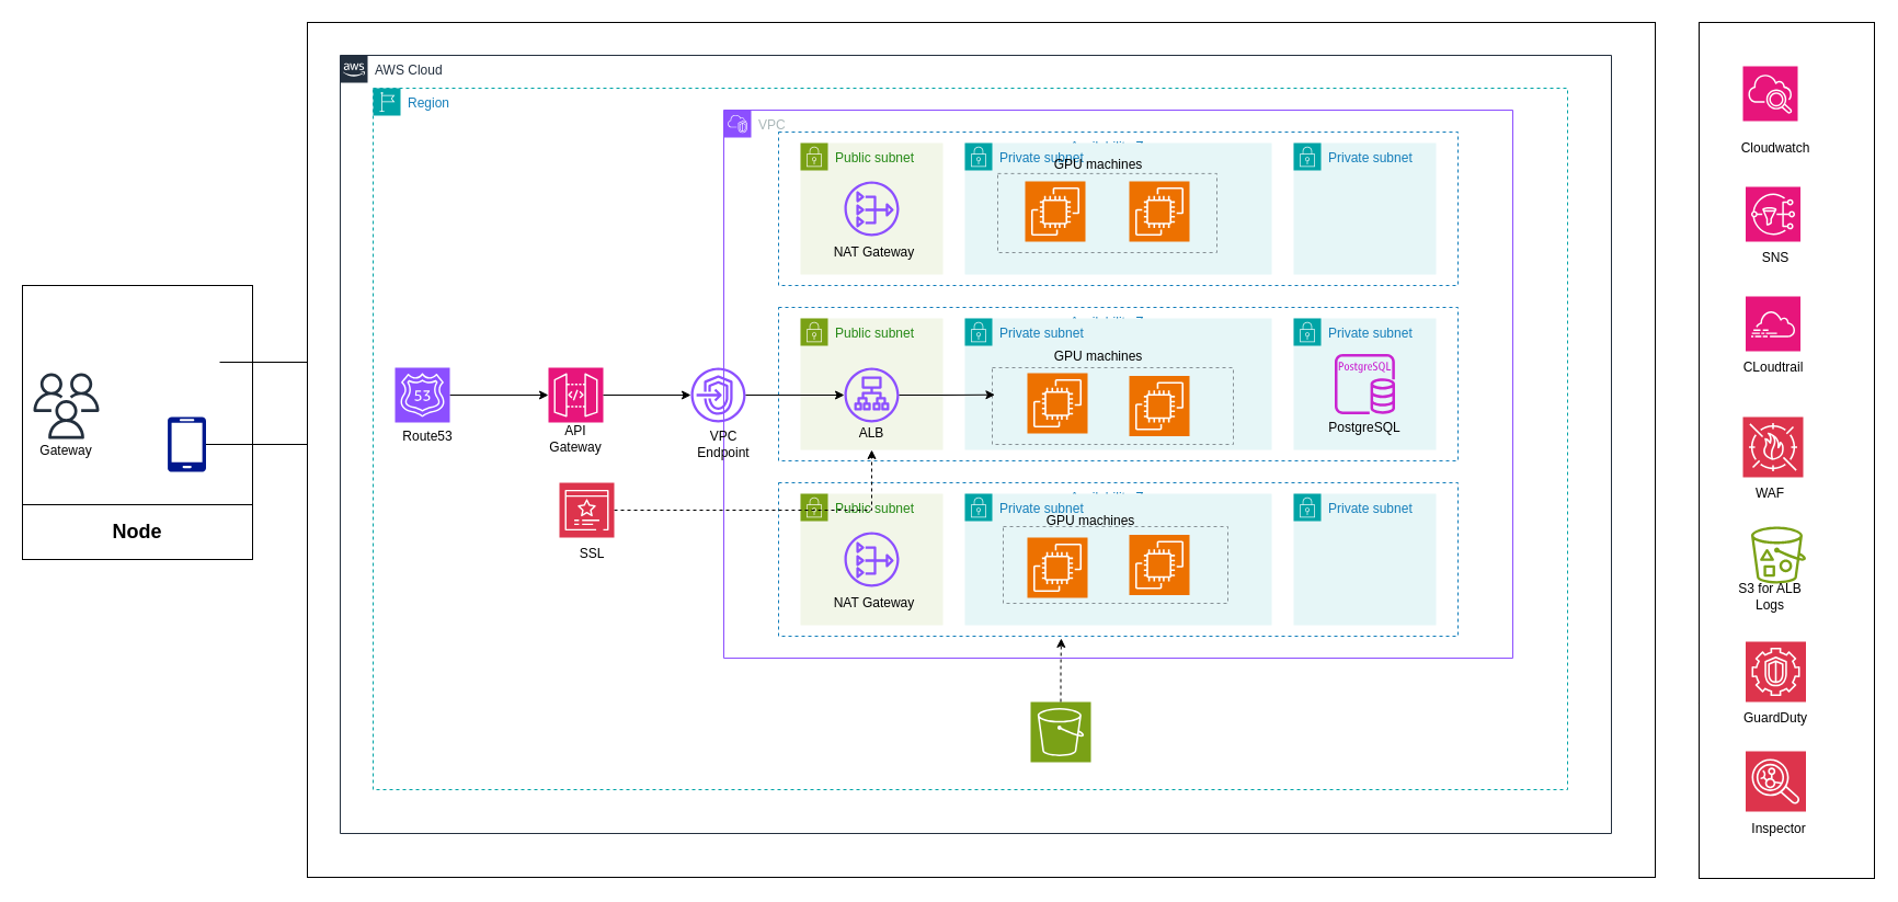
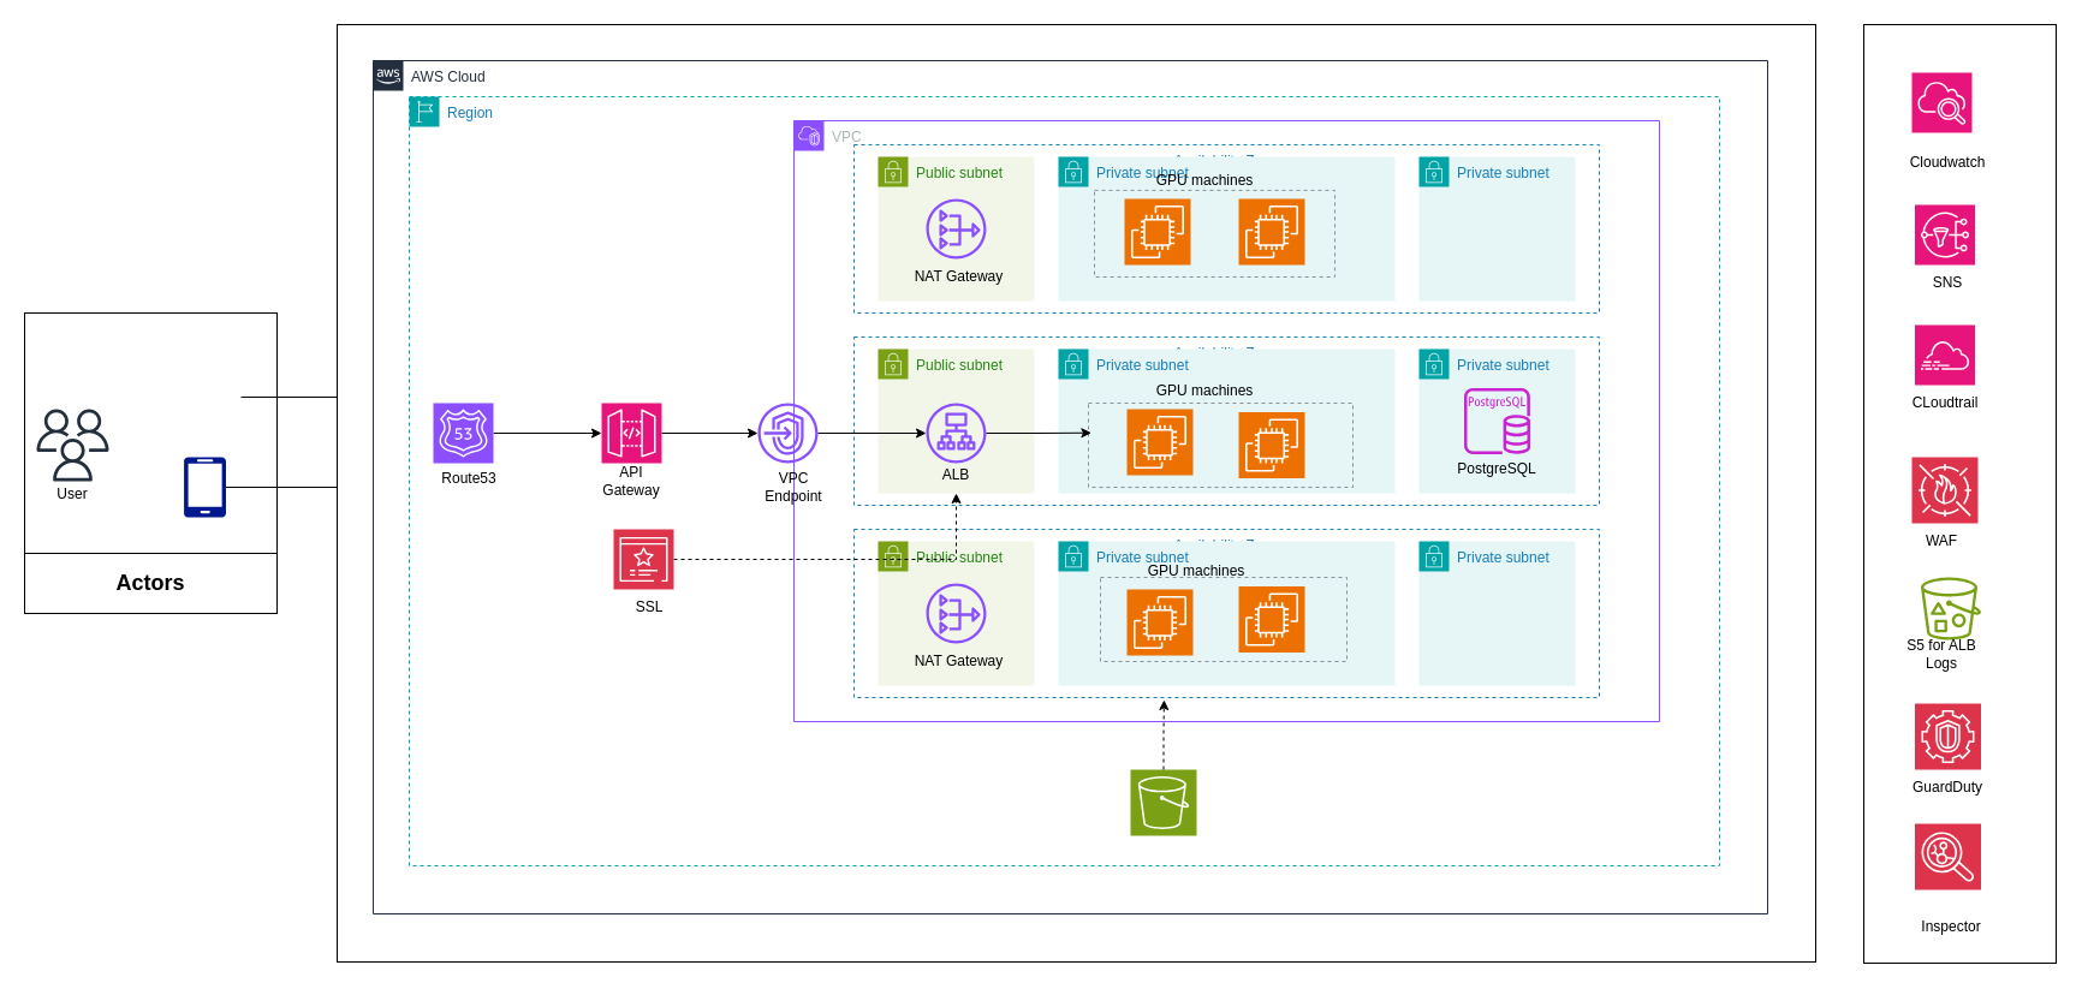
- <mxCell id="81" value="Gateway" style="text;html=1;align=center;verticalAlign=middle;whiteSpace=wrap;rounded=0;" parent="1" vertex="1"><mxGeometry x="30" y="395.5" width="60" height="30" as="geometry" /></mxCell>
+ <mxCell id="81" value="User" style="text;html=1;align=center;verticalAlign=middle;whiteSpace=wrap;rounded=0;" parent="1" vertex="1"><mxGeometry x="30" y="395.5" width="60" height="30" as="geometry" /></mxCell>
- <mxCell id="77" value="&lt;b&gt;&lt;font style=&quot;font-size: 18px;&quot;&gt;Node&lt;/font&gt;&lt;/b&gt;" style="rounded=0;whiteSpace=wrap;html=1;" parent="1" vertex="1"><mxGeometry x="20" y="460" width="210" height="50" as="geometry" /></mxCell>
+ <mxCell id="77" value="&lt;b&gt;&lt;font style=&quot;font-size: 18px;&quot;&gt;Actors&lt;/font&gt;&lt;/b&gt;" style="rounded=0;whiteSpace=wrap;html=1;" parent="1" vertex="1"><mxGeometry x="20" y="460" width="210" height="50" as="geometry" /></mxCell>
- <mxCell id="287" value="S3 for ALB Logs" style="text;html=1;align=center;verticalAlign=middle;whiteSpace=wrap;rounded=0;" vertex="1" parent="1"><mxGeometry x="1585" y="529.2" width="60" height="30" as="geometry" /></mxCell>
+ <mxCell id="287" value="S5 for ALB Logs" style="text;html=1;align=center;verticalAlign=middle;whiteSpace=wrap;rounded=0;" vertex="1" parent="1"><mxGeometry x="1585" y="529.2" width="60" height="30" as="geometry" /></mxCell>
- <mxCell id="290" value="Inspector" style="text;html=1;align=center;verticalAlign=middle;whiteSpace=wrap;rounded=0;" vertex="1" parent="1"><mxGeometry x="1592.5" y="741" width="60" height="30" as="geometry" /></mxCell>
+ <mxCell id="290" value="Inspector" style="text;html=1;align=center;verticalAlign=middle;whiteSpace=wrap;rounded=0;" vertex="1" parent="1"><mxGeometry x="1592.5" y="756" width="60" height="30" as="geometry" /></mxCell>
